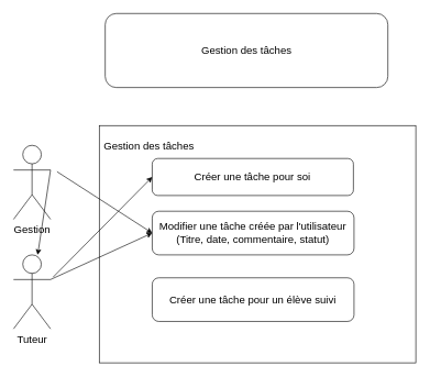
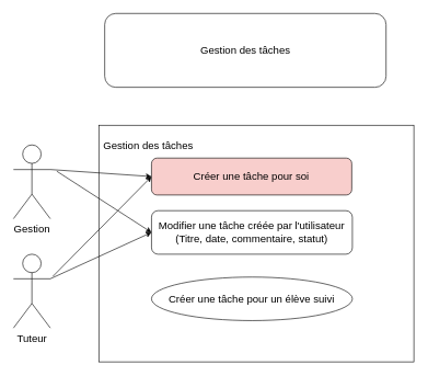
- <mxCell id="9" value="&lt;span style=&quot;font-size: 16px;&quot;&gt;Créer une tâche pour soi&lt;/span&gt;" style="rounded=1;whiteSpace=wrap;html=1;fontFamily=Helvetica;fontSize=16;" parent="3" vertex="1"><mxGeometry x="210.315" y="50.001" width="305.101" height="56.154" as="geometry" /></mxCell>
+ <mxCell id="9" value="&lt;span style=&quot;font-size: 16px;&quot;&gt;Créer une tâche pour soi&lt;/span&gt;" style="rounded=1;whiteSpace=wrap;html=1;fontFamily=Helvetica;fontSize=16;fillColor=#f8cecc;" parent="3" vertex="1"><mxGeometry x="210.315" y="50.001" width="305.101" height="56.154" as="geometry" /></mxCell>
- <mxCell id="11" value="" style="endArrow=classic;html=1;rounded=0;fontSize=16;exitX=1;exitY=0.333;exitDx=0;exitDy=0;exitPerimeter=0;" edge="1" parent="3" source="4" target="10"><mxGeometry width="50" height="50" relative="1" as="geometry"><mxPoint x="80" y="530" as="sourcePoint" /><mxPoint x="130" y="480" as="targetPoint" /></mxGeometry></mxCell>
+ <mxCell id="11" value="" style="endArrow=classic;html=1;rounded=0;fontSize=16;entryX=0;entryY=0.5;entryDx=0;entryDy=0;exitX=1;exitY=0.333;exitDx=0;exitDy=0;exitPerimeter=0;" edge="1" parent="3" source="4" target="9"><mxGeometry width="50" height="50" relative="1" as="geometry"><mxPoint x="80" y="530" as="sourcePoint" /><mxPoint x="130" y="480" as="targetPoint" /></mxGeometry></mxCell>
- <mxCell id="7" value="&lt;span style=&quot;font-size: 16px&quot;&gt;Créer une tâche pour un élève suivi&lt;/span&gt;" style="rounded=1;whiteSpace=wrap;html=1;fontFamily=Helvetica;fontSize=16;" vertex="1" parent="3"><mxGeometry x="210.32" y="231" width="306" height="66.21" as="geometry" /></mxCell>
+ <mxCell id="7" value="&lt;span style=&quot;font-size: 16px&quot;&gt;Créer une tâche pour un élève suivi&lt;/span&gt;" style="ellipse;whiteSpace=wrap;html=1;fontFamily=Helvetica;fontSize=16;" vertex="1" parent="3"><mxGeometry x="210.32" y="231" width="306" height="66.21" as="geometry" /></mxCell>
